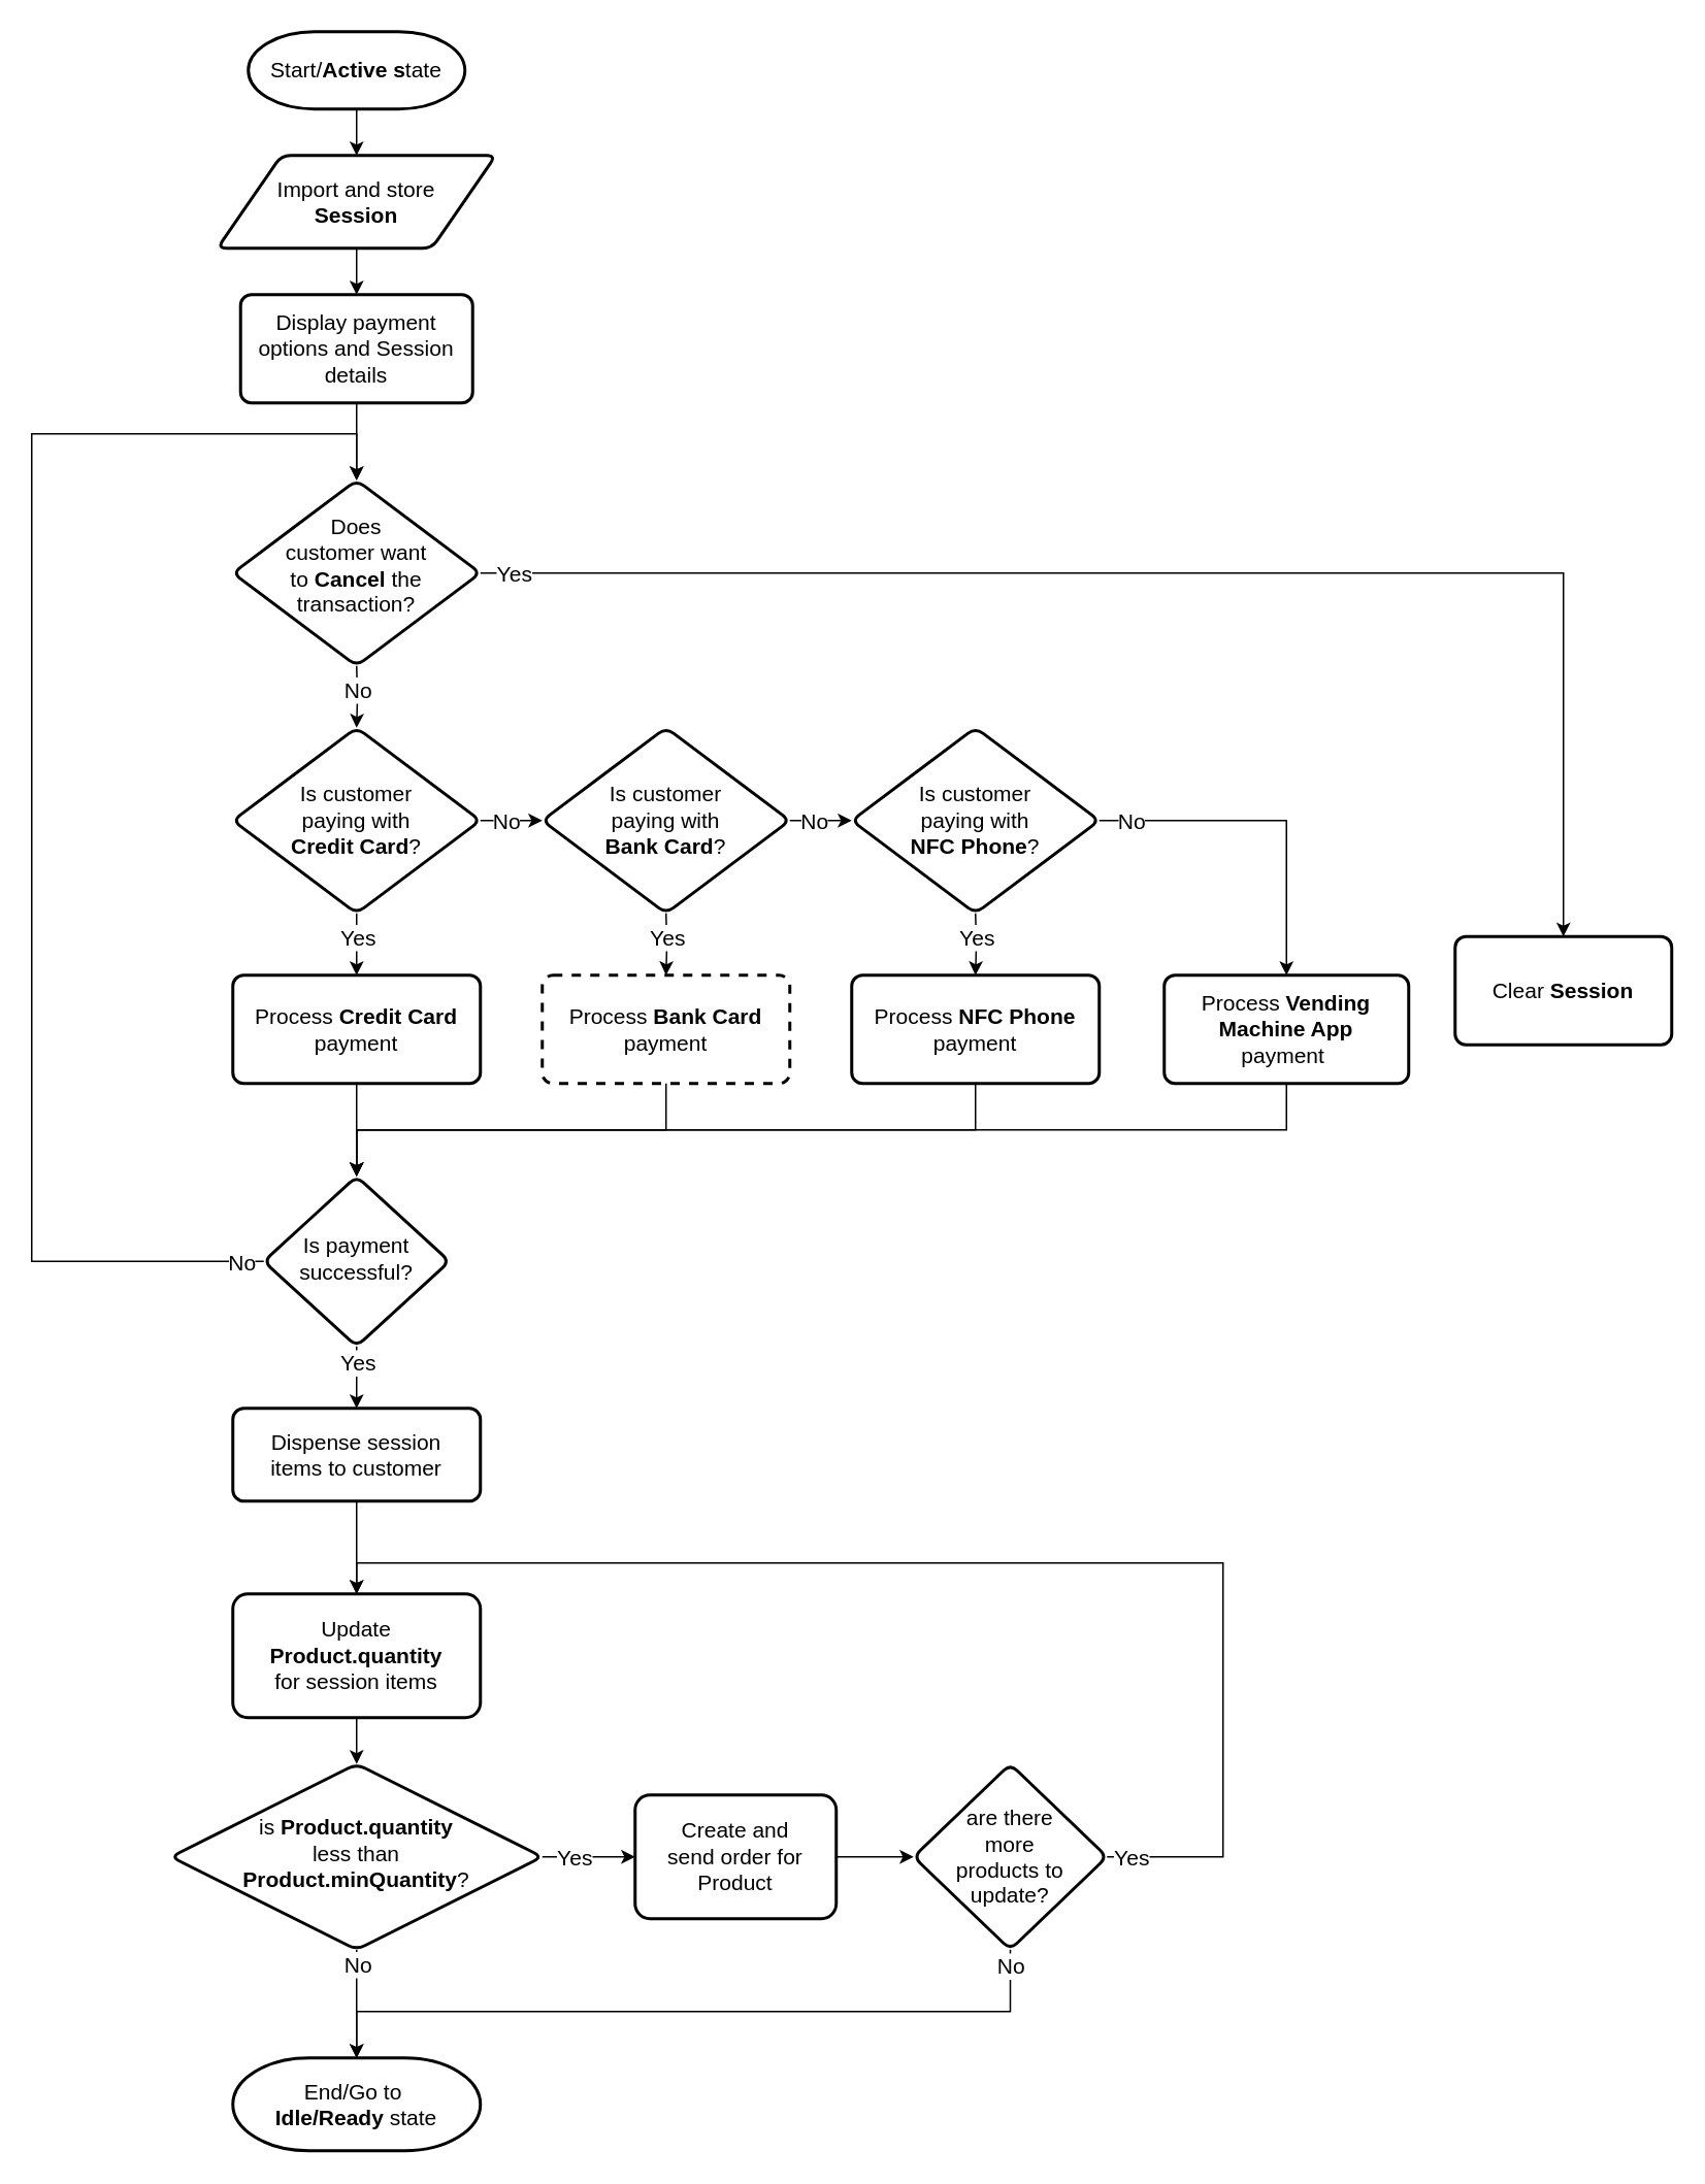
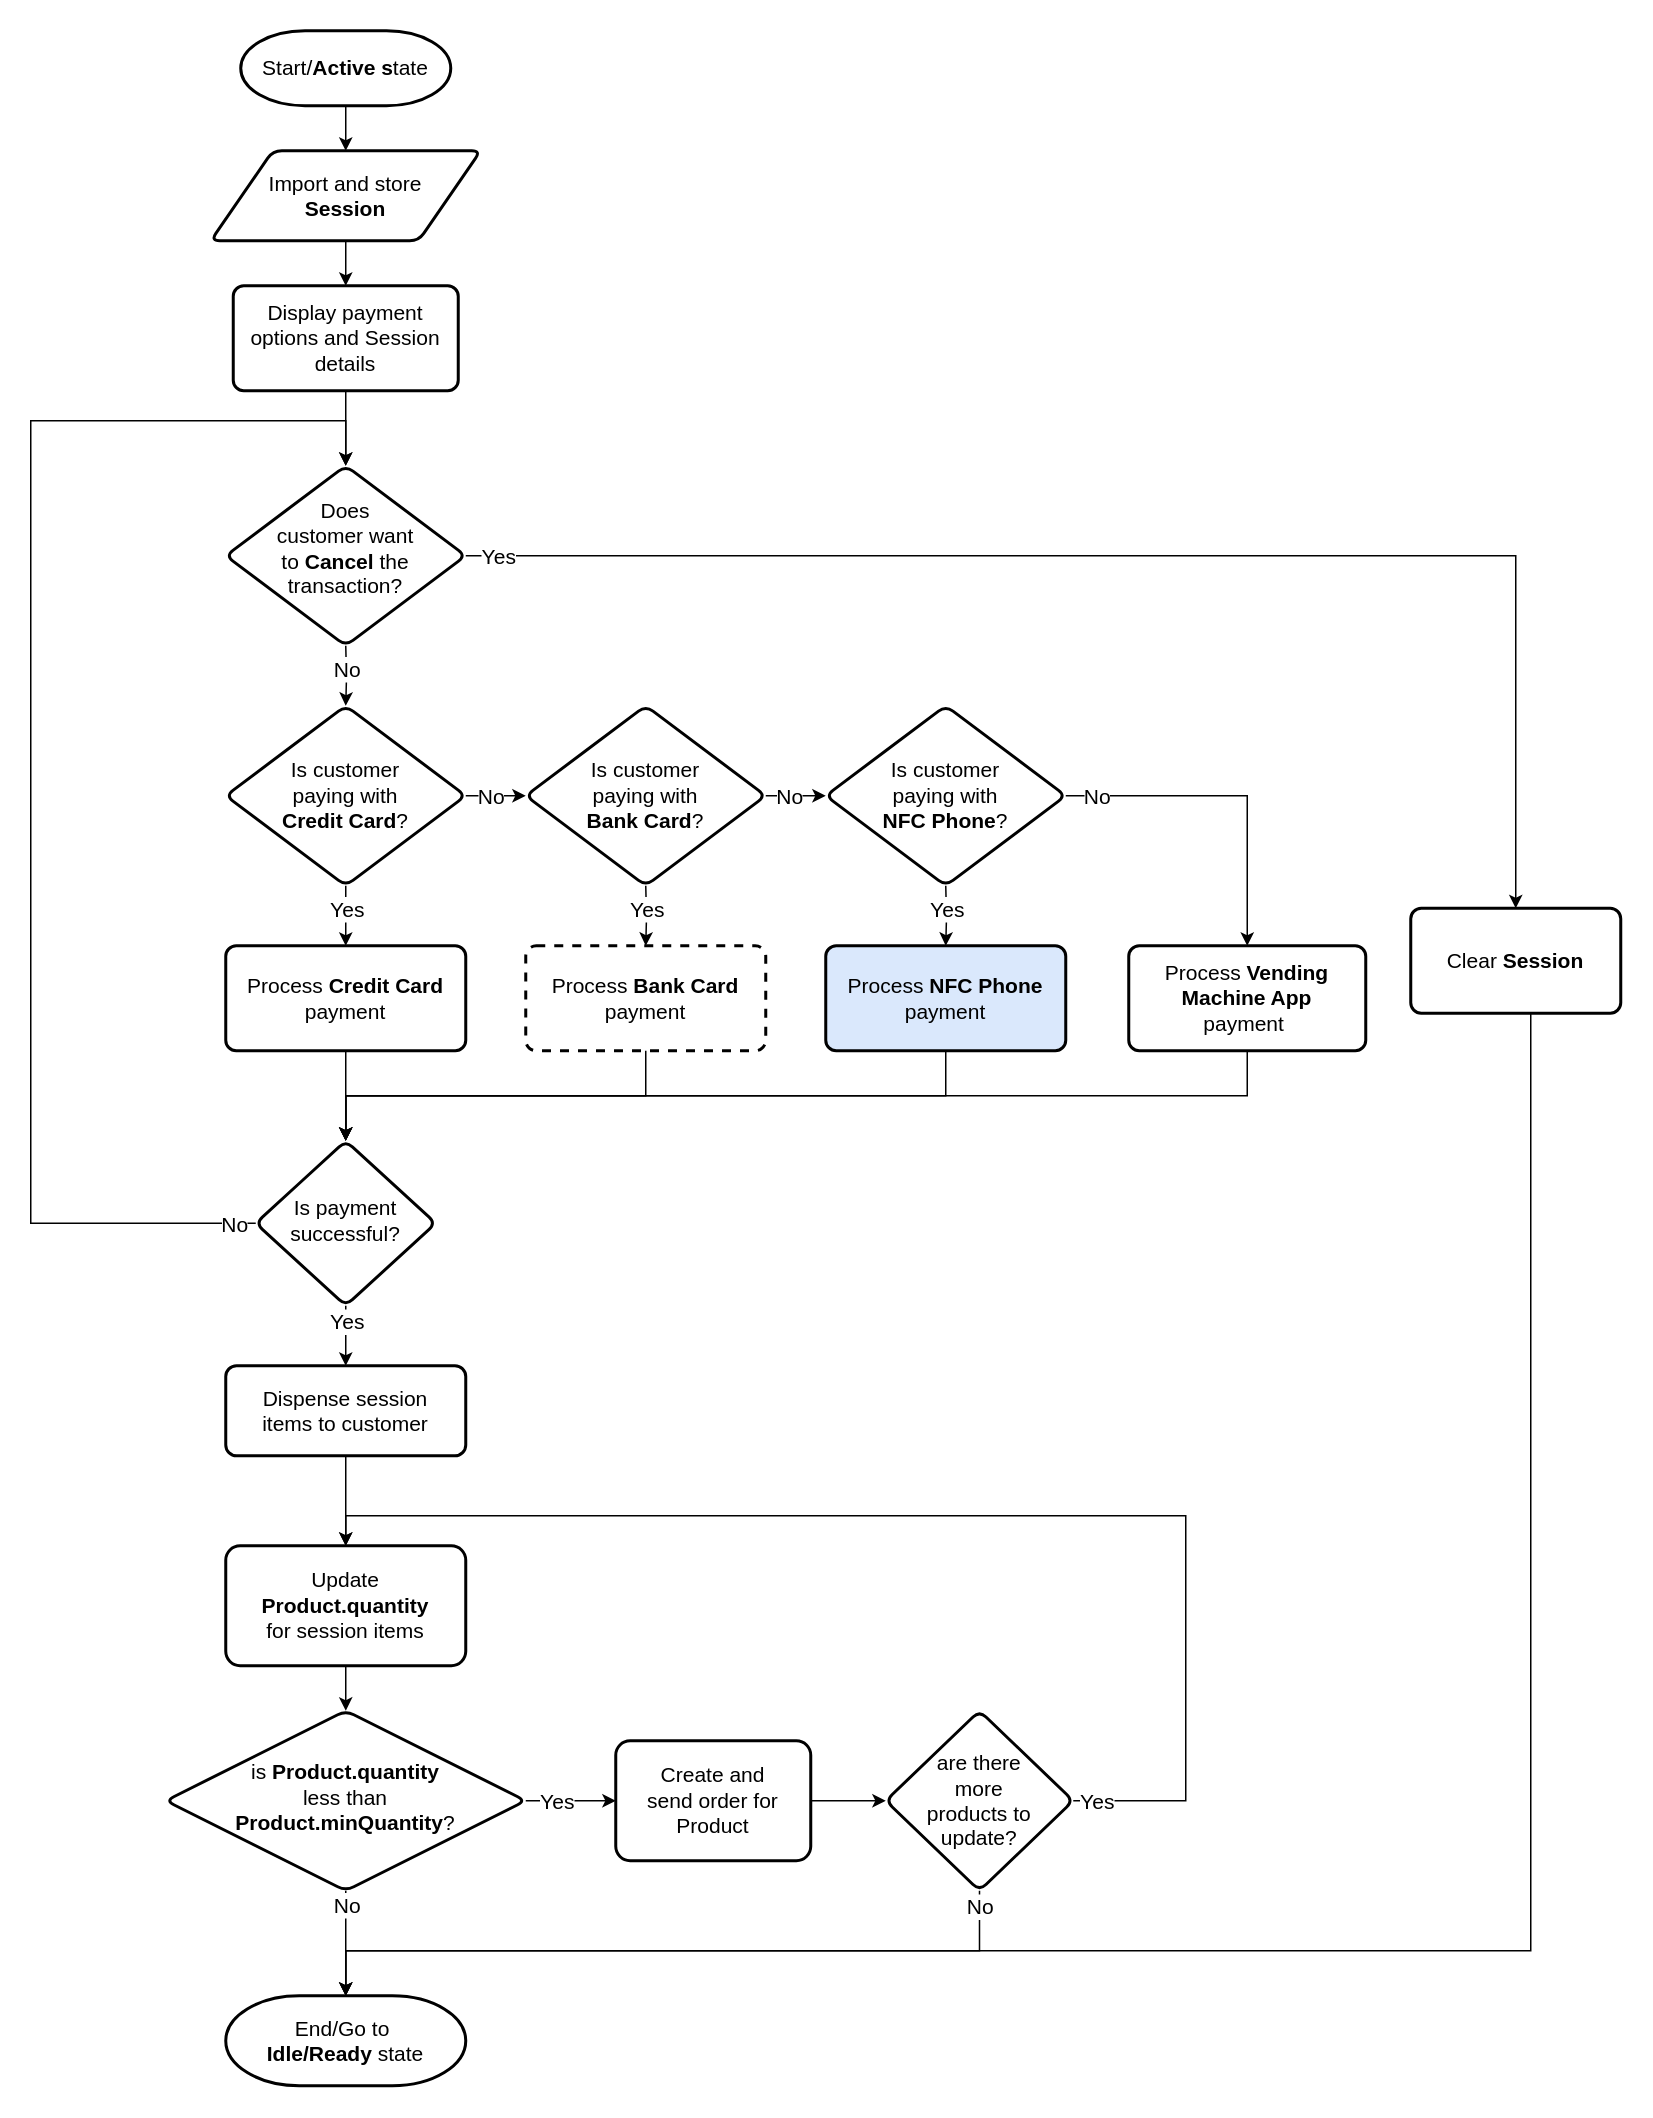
- <mxCell id="32" value="Process &lt;b style=&quot;font-size: 14px;&quot;&gt;NFC Phone&lt;/b&gt; payment" style="rounded=1;whiteSpace=wrap;html=1;absoluteArcSize=1;arcSize=14;strokeWidth=2;fontSize=14;spacing=5;spacingLeft=2;spacingRight=2;" vertex="1" parent="1"><mxGeometry x="550" y="630" width="160" height="70" as="geometry" /></mxCell>
+ <mxCell id="32" value="Process &lt;b style=&quot;font-size: 14px;&quot;&gt;NFC Phone&lt;/b&gt; payment" style="rounded=1;whiteSpace=wrap;html=1;absoluteArcSize=1;arcSize=14;strokeWidth=2;fontSize=14;spacing=5;spacingLeft=2;spacingRight=2;fillColor=#dae8fc;" vertex="1" parent="1"><mxGeometry x="550" y="630" width="160" height="70" as="geometry" /></mxCell>
+ <mxCell id="13" value="" style="edgeStyle=orthogonalEdgeStyle;rounded=0;orthogonalLoop=1;jettySize=auto;html=1;entryX=0.5;entryY=0;entryDx=0;entryDy=0;entryPerimeter=0;fontSize=14;" edge="1" parent="1" source="14" target="56"><mxGeometry relative="1" as="geometry"><mxPoint x="1020" y="730" as="targetPoint" /><Array as="points"><mxPoint x="1020" y="1300" /><mxPoint x="230" y="1300" /></Array></mxGeometry></mxCell>
